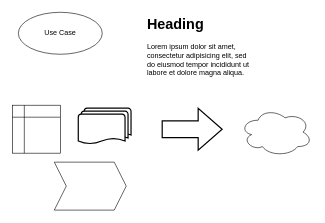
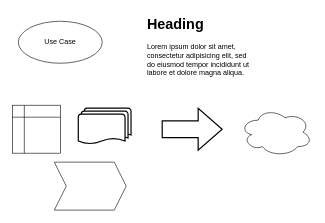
- <mxCell id="4" value="Use Case" style="ellipse;whiteSpace=wrap;html=1;" vertex="1" parent="1"><mxGeometry x="30" y="20" width="140" height="70" as="geometry" /></mxCell>
+ <mxCell id="4" value="Use Case" style="ellipse;whiteSpace=wrap;html=1;" vertex="1" parent="1"><mxGeometry x="30" y="35" width="140" height="70" as="geometry" /></mxCell>
